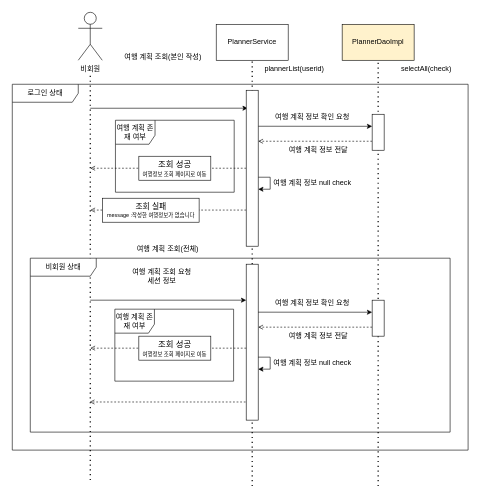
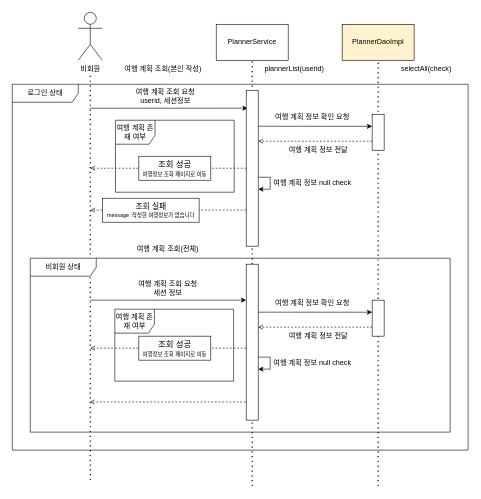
- <mxCell id="7" value="여행 계획 조회(본인 작성)" style="text;html=1;align=center;verticalAlign=middle;resizable=0;points=[];autosize=1;strokeColor=none;fillColor=none;" vertex="1" parent="1"><mxGeometry x="191" y="80" width="160" height="30" as="geometry" /></mxCell>
+ <mxCell id="7" value="여행 계획 조회(본인 작성)" style="text;html=1;align=center;verticalAlign=middle;resizable=0;points=[];autosize=1;strokeColor=none;fillColor=none;" vertex="1" parent="1"><mxGeometry x="191" y="100" width="160" height="30" as="geometry" /></mxCell>
+ <mxCell id="12" value="여행 계획 조회 요청&lt;div&gt;userid, 세션정보&lt;/div&gt;" style="text;html=1;align=center;verticalAlign=middle;resizable=0;points=[];autosize=1;strokeColor=none;fillColor=none;" vertex="1" parent="1"><mxGeometry x="210" y="140" width="130" height="40" as="geometry" /></mxCell>
- <mxCell id="31" value="여행 계획 조회 요청&lt;div&gt;세션 정보&lt;/div&gt;" style="text;html=1;align=center;verticalAlign=middle;resizable=0;points=[];autosize=1;strokeColor=none;fillColor=none;" vertex="1" parent="1"><mxGeometry x="204" y="440" width="130" height="40" as="geometry" /></mxCell>
+ <mxCell id="31" value="여행 계획 조회 요청&lt;div&gt;세션 정보&lt;/div&gt;" style="text;html=1;align=center;verticalAlign=middle;resizable=0;points=[];autosize=1;strokeColor=none;fillColor=none;" vertex="1" parent="1"><mxGeometry x="214" y="460" width="130" height="40" as="geometry" /></mxCell>
